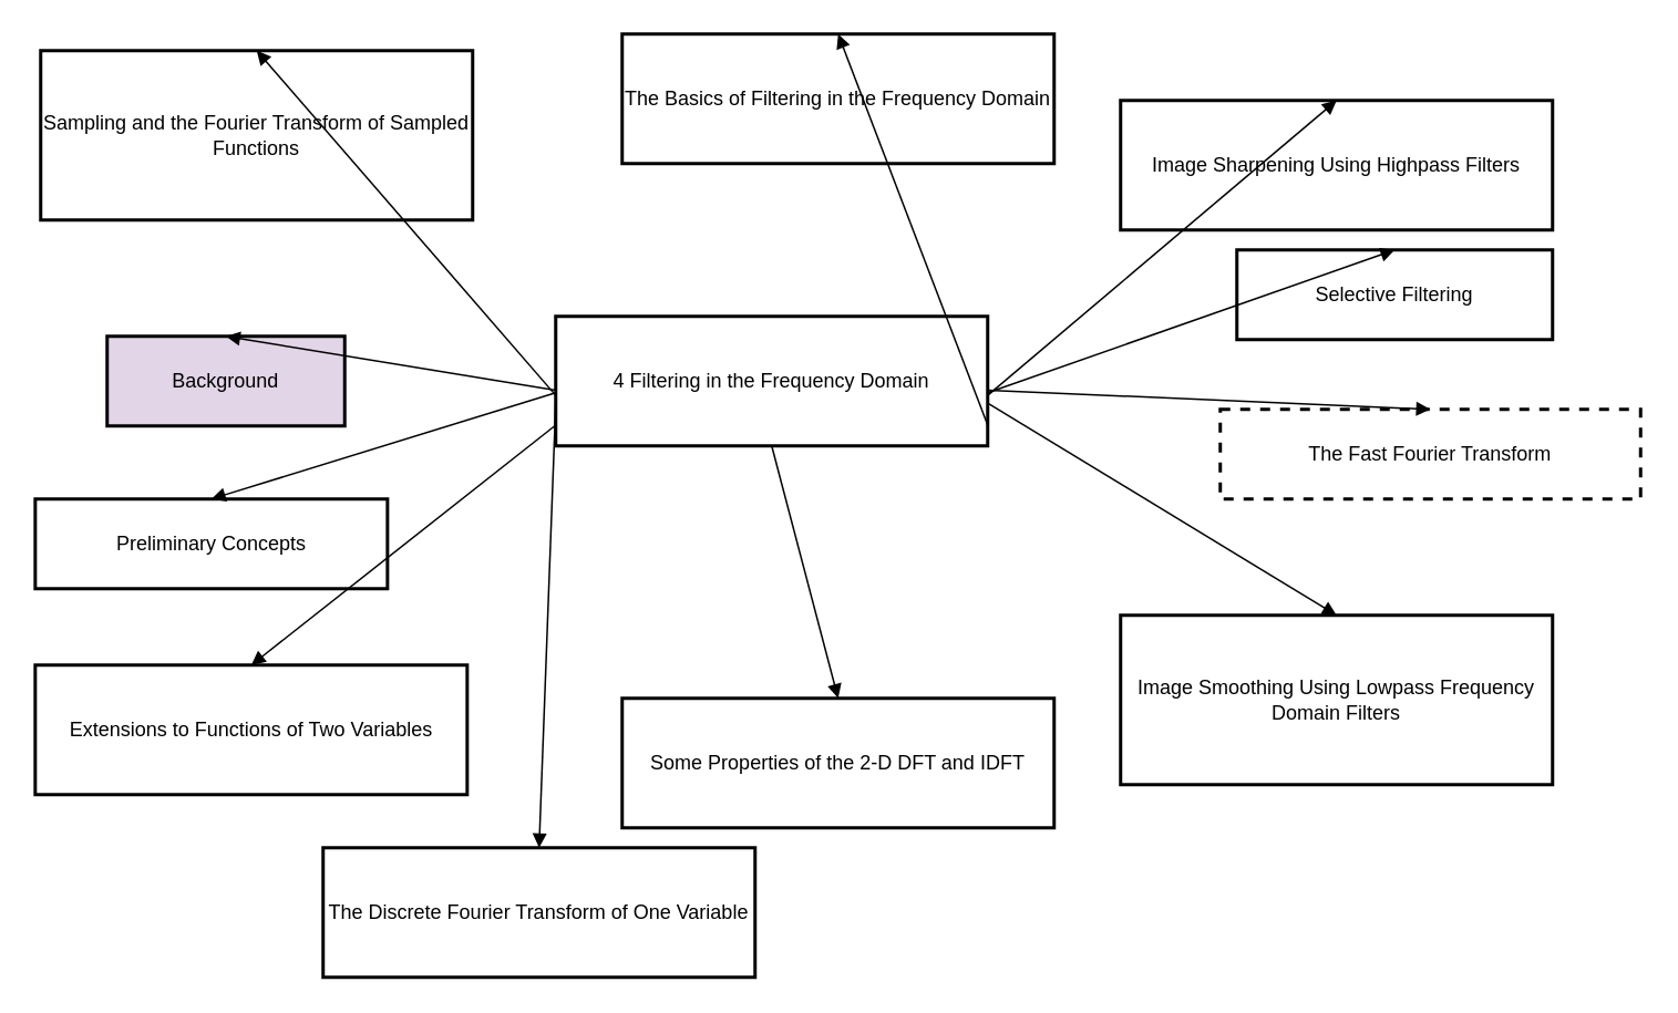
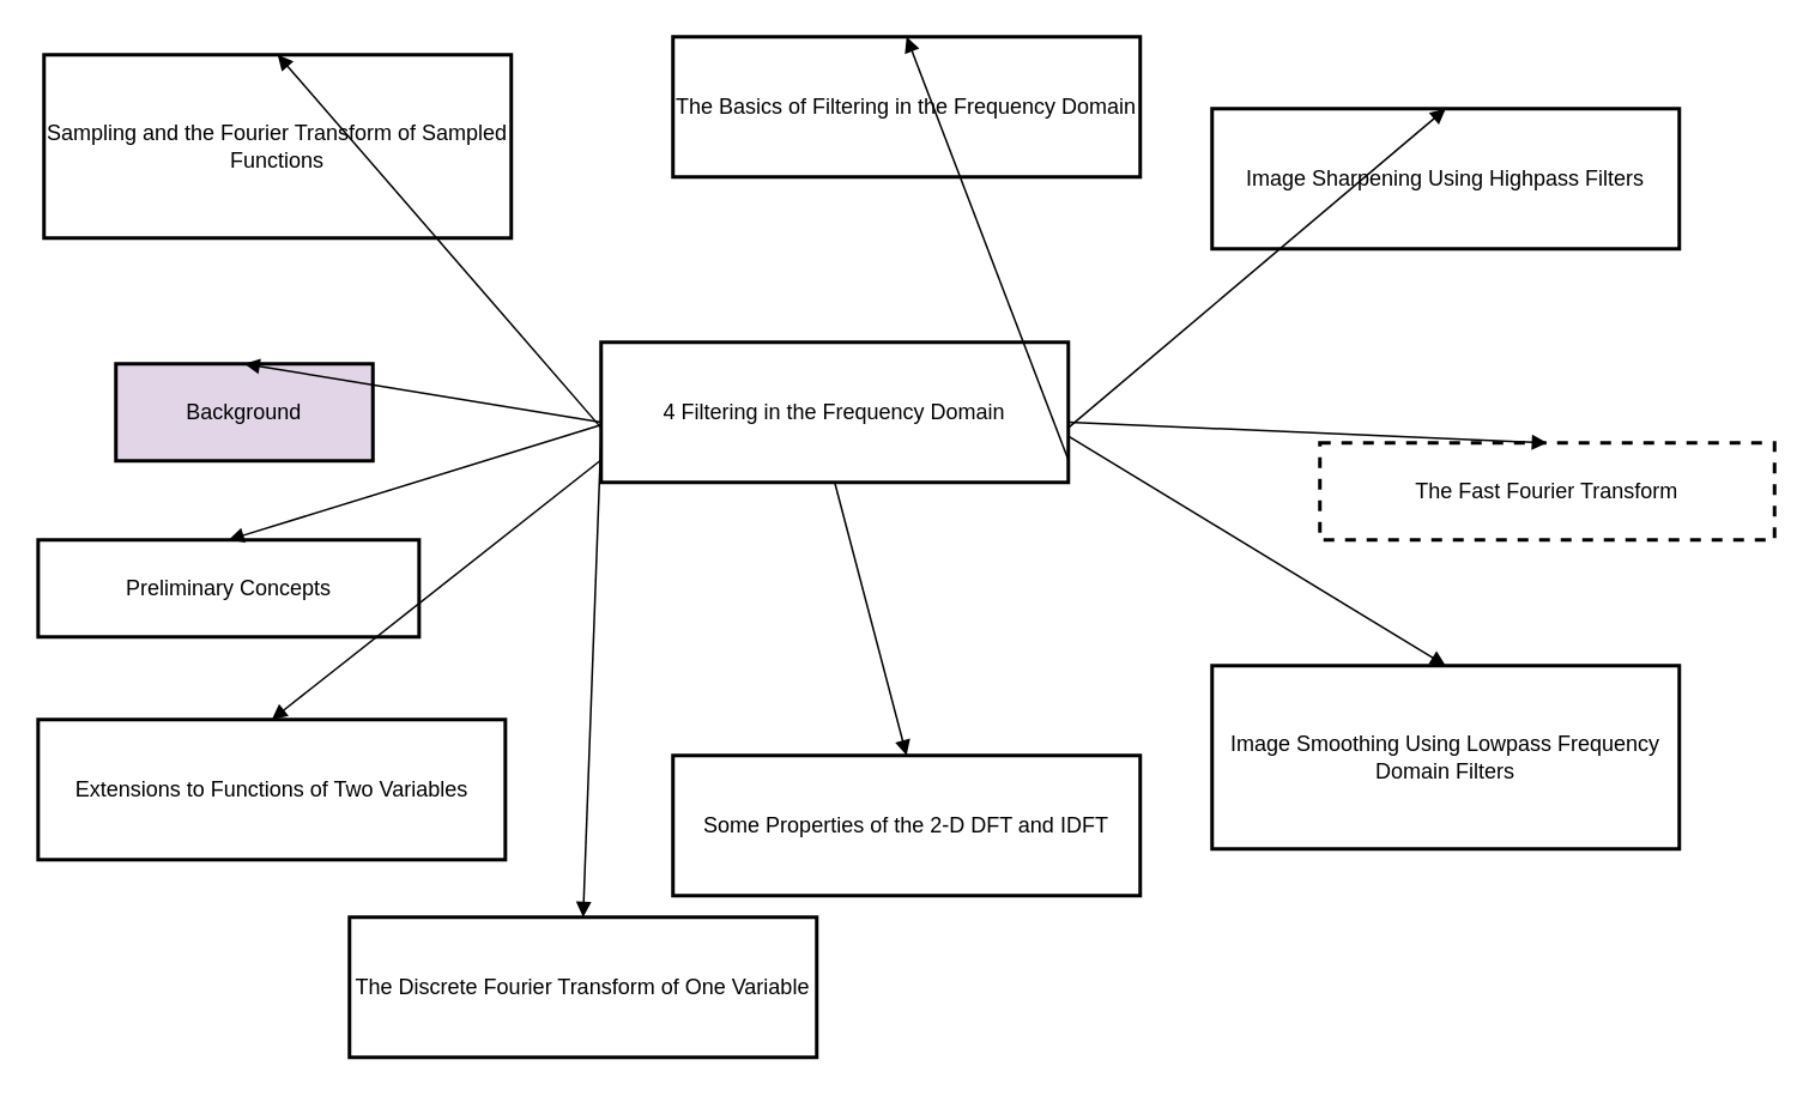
- <mxCell id="12" value="Selective Filtering" style="whiteSpace=wrap;strokeWidth=2;" vertex="1" parent="1"><mxGeometry x="744" y="149.998" width="190" height="54" as="geometry" /></mxCell>
- <mxCell id="23" value="" style="curved=1;startArrow=none;endArrow=block;exitX=1;exitY=0.59;entryX=0.5;entryY=0;rounded=0;" edge="1" parent="1" source="2" target="12"><mxGeometry relative="1" as="geometry" /></mxCell>
